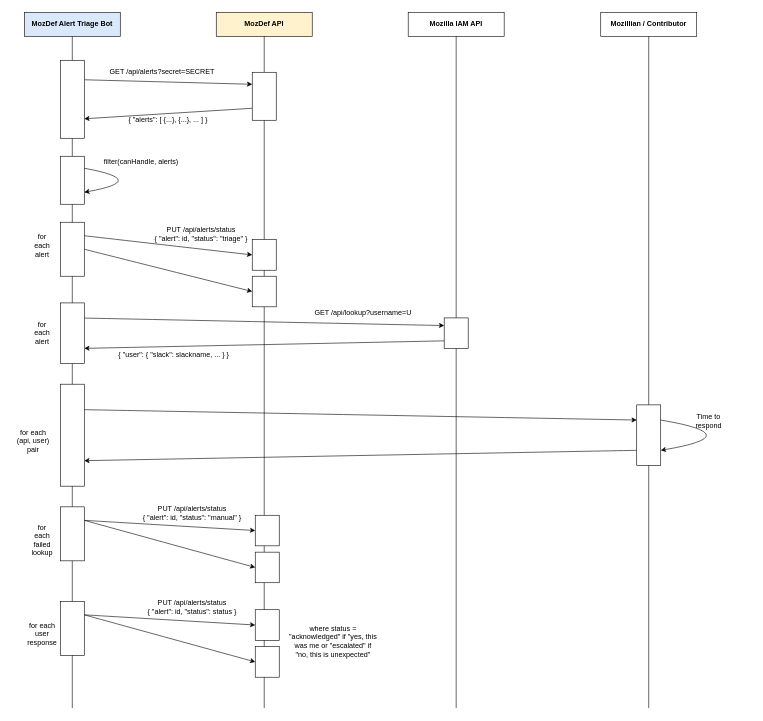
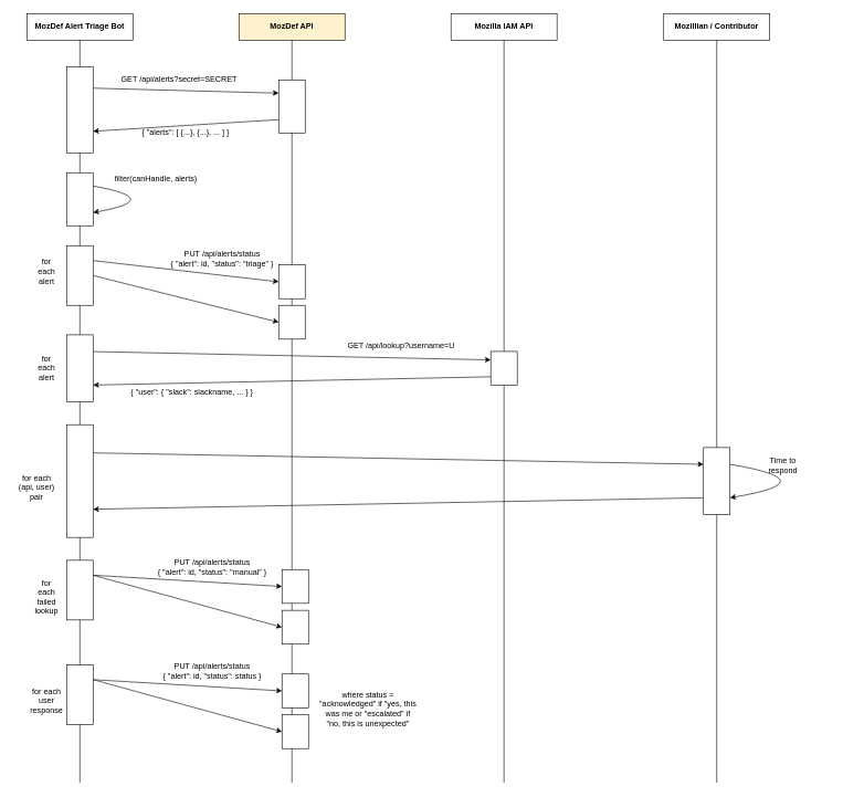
- <mxCell id="2" value="MozDef Alert Triage Bot" style="rounded=0;whiteSpace=wrap;html=1;fontStyle=1;fillColor=#dae8fc;" vertex="1" parent="1"><mxGeometry x="40" y="20" width="160" height="40" as="geometry" /></mxCell>
+ <mxCell id="2" value="MozDef Alert Triage Bot" style="rounded=0;whiteSpace=wrap;html=1;fontStyle=1" vertex="1" parent="1"><mxGeometry x="40" y="20" width="160" height="40" as="geometry" /></mxCell>
